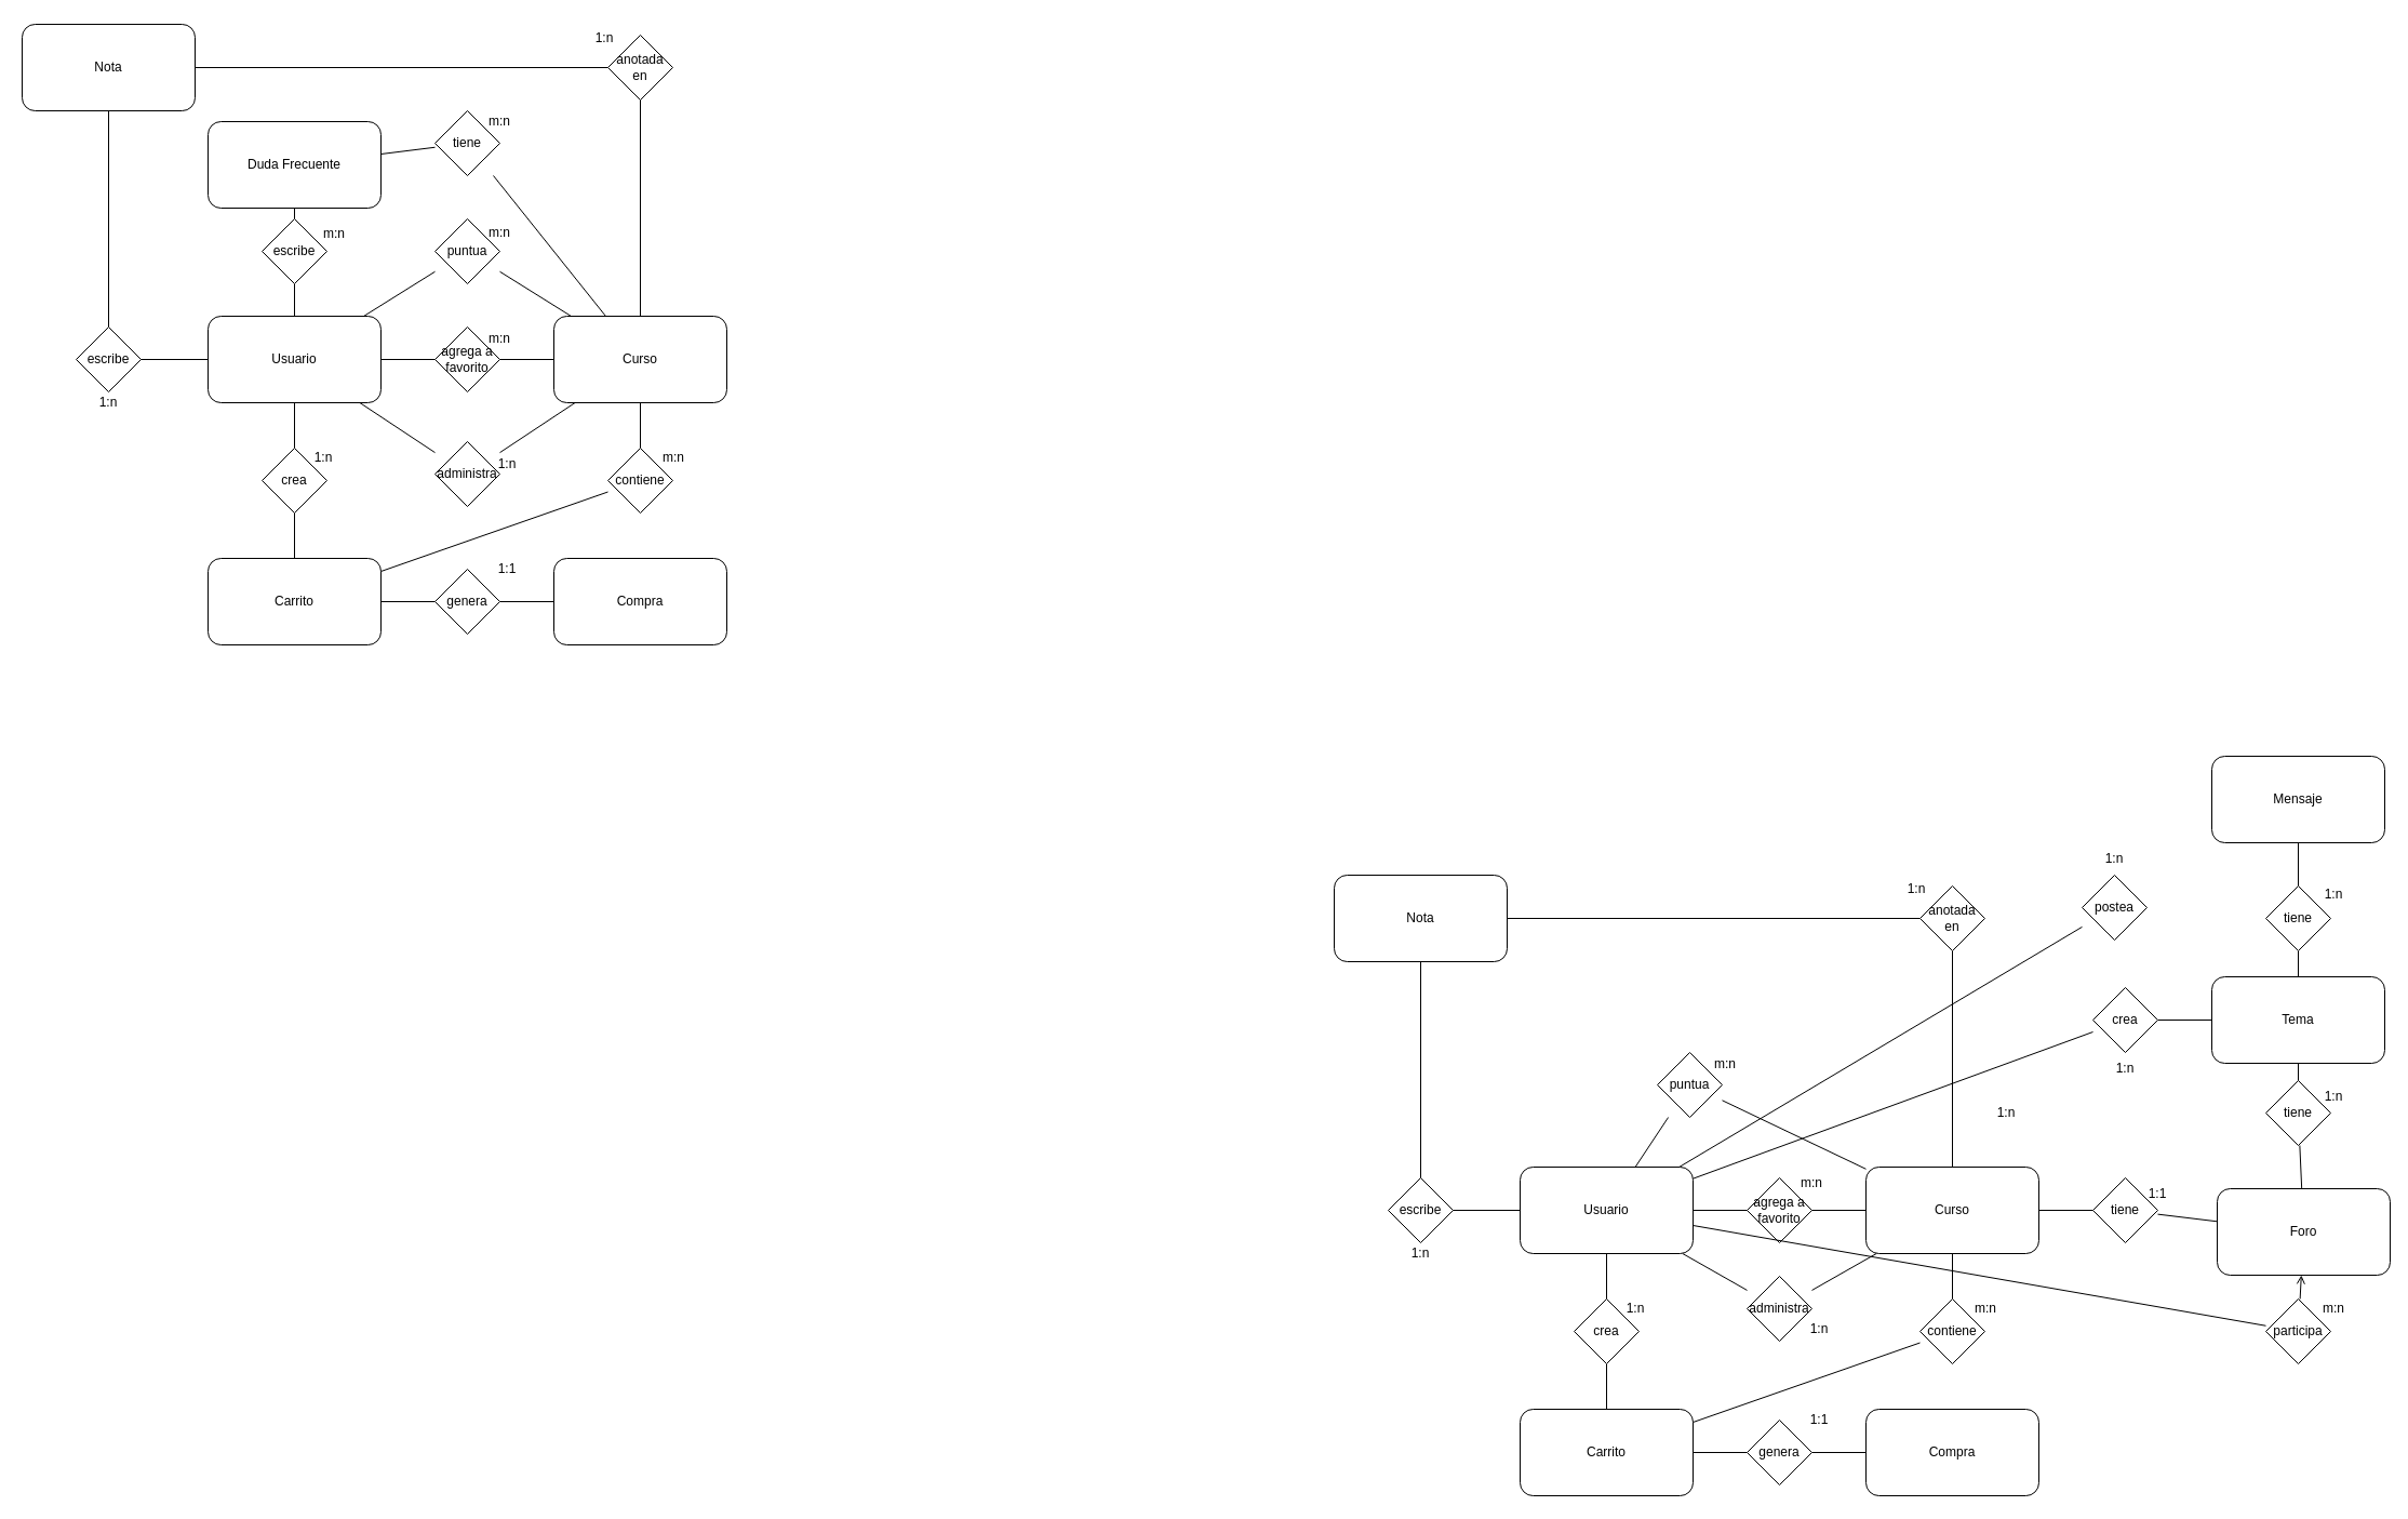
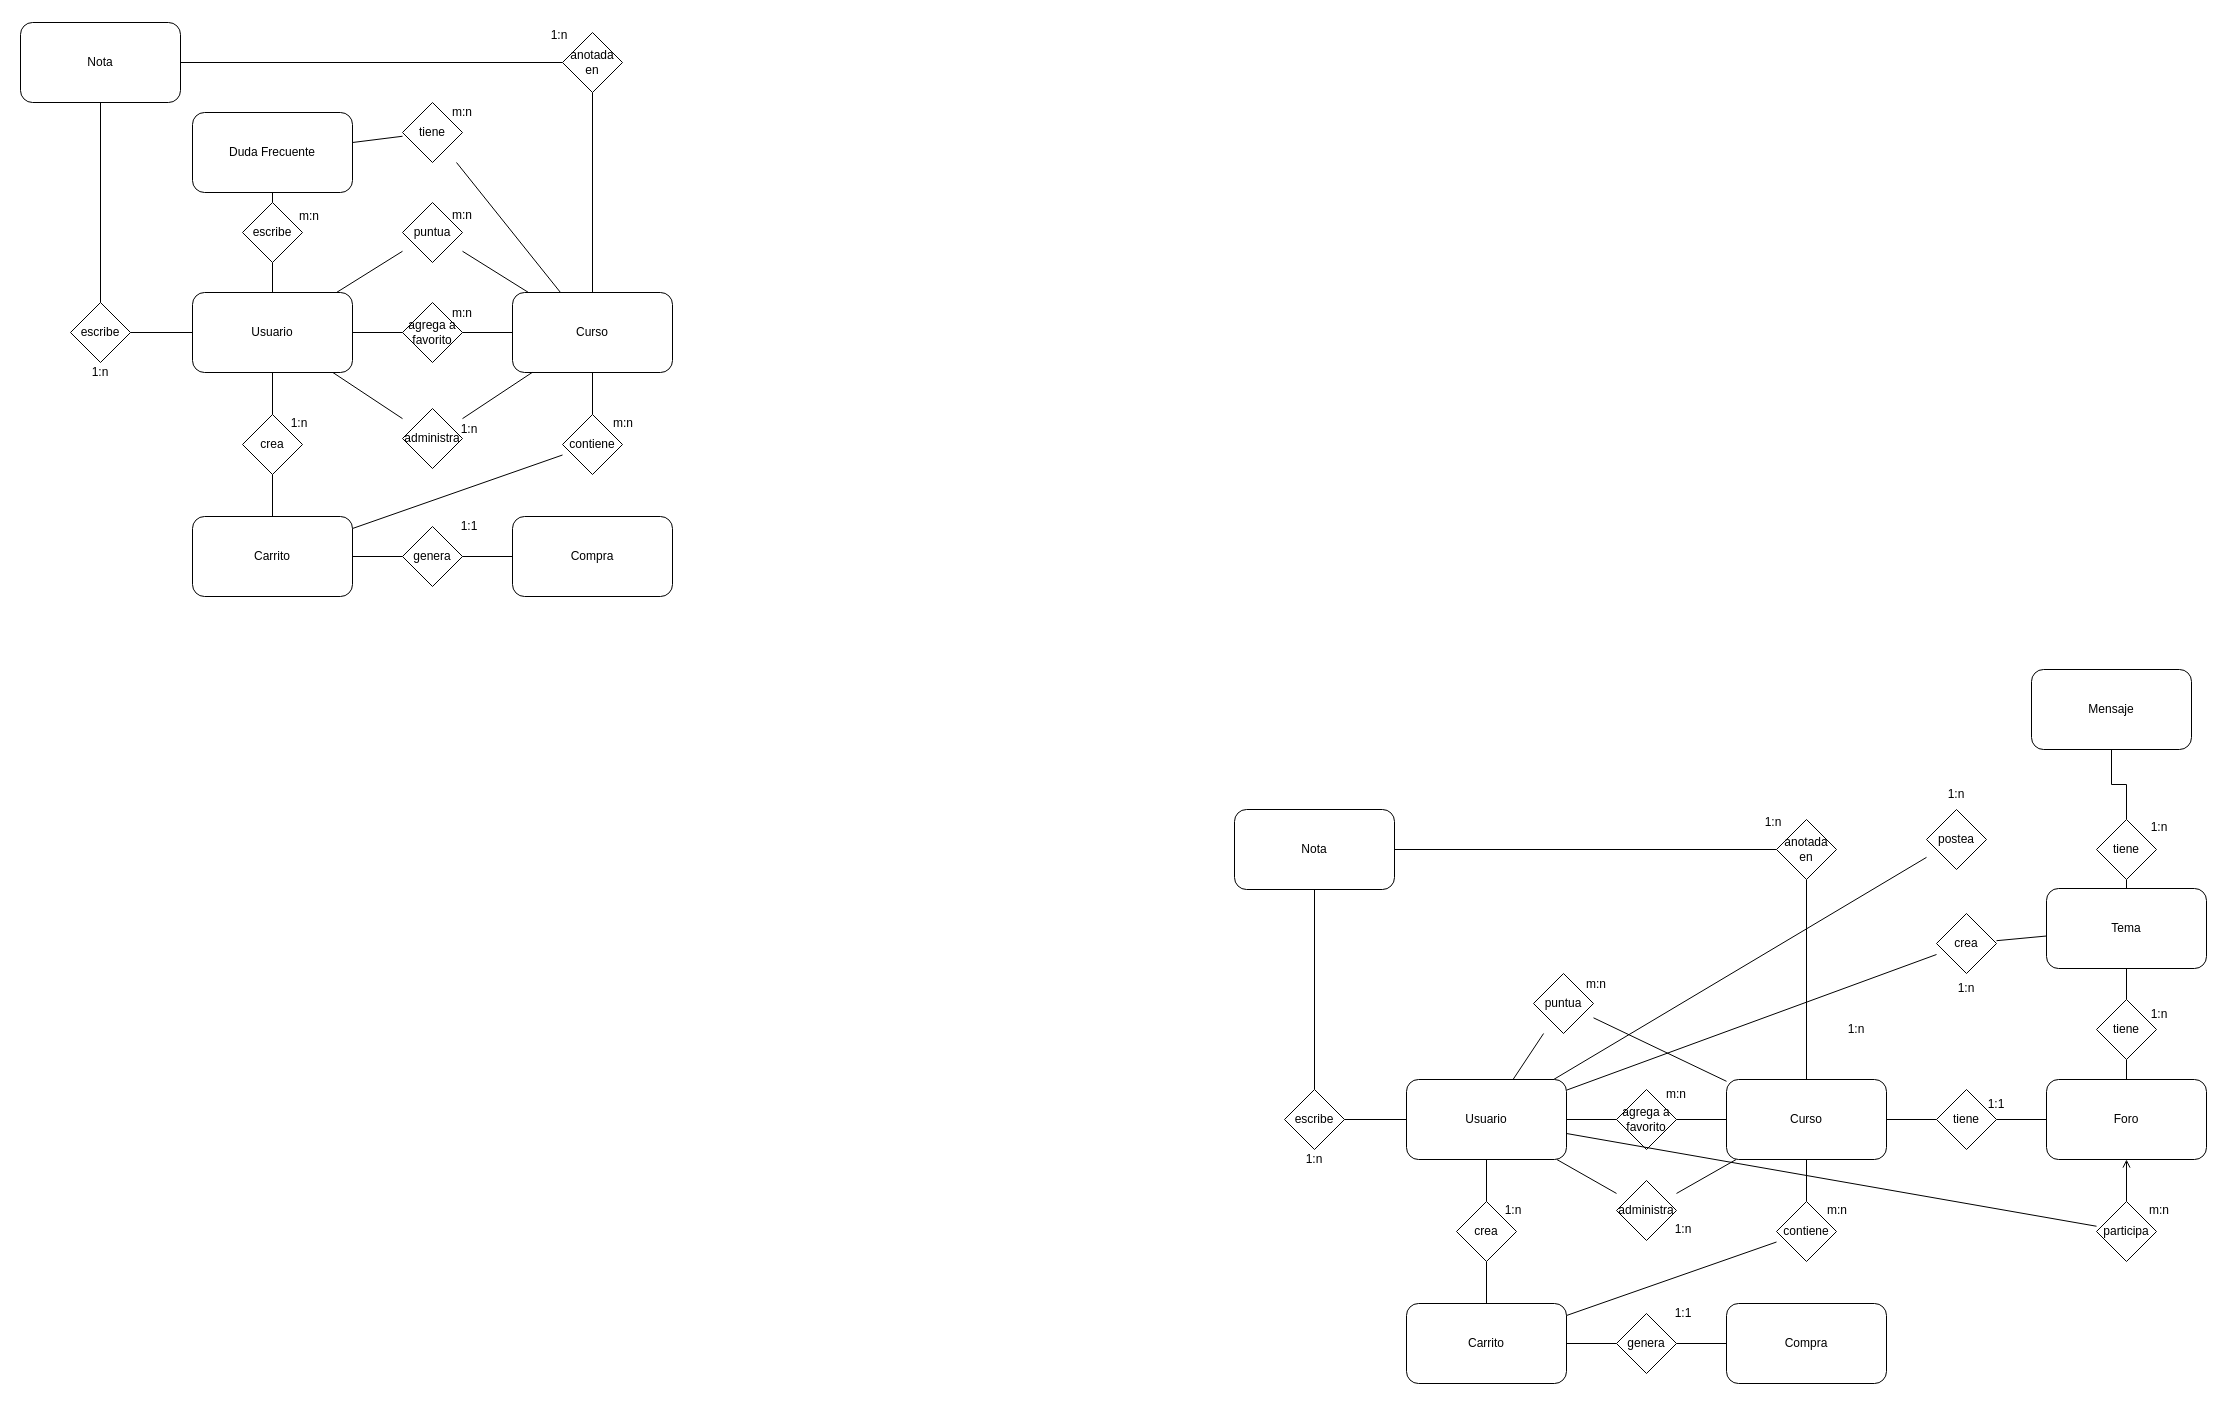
- <mxCell id="101" value="Mensaje" style="shape=rectangle;whiteSpace=wrap;html=1;rounded=1;" vertex="1" parent="1"><mxGeometry x="2046" y="699" width="160" height="80" as="geometry" /></mxCell>
+ <mxCell id="101" value="Mensaje" style="shape=rectangle;whiteSpace=wrap;html=1;rounded=1;" vertex="1" parent="1"><mxGeometry x="2031" y="669" width="160" height="80" as="geometry" /></mxCell>
- <mxCell id="96" value="Tema" style="shape=rectangle;whiteSpace=wrap;html=1;rounded=1;" vertex="1" parent="1"><mxGeometry x="2046" y="903" width="160" height="80" as="geometry" /></mxCell>
+ <mxCell id="96" value="Tema" style="shape=rectangle;whiteSpace=wrap;html=1;rounded=1;" vertex="1" parent="1"><mxGeometry x="2046" y="888" width="160" height="80" as="geometry" /></mxCell>
- <mxCell id="58" value="Foro" style="shape=rectangle;whiteSpace=wrap;html=1;rounded=1;" vertex="1" parent="1"><mxGeometry x="2051" y="1099" width="160" height="80" as="geometry" /></mxCell>
+ <mxCell id="58" value="Foro" style="shape=rectangle;whiteSpace=wrap;html=1;rounded=1;" vertex="1" parent="1"><mxGeometry x="2046" y="1079" width="160" height="80" as="geometry" /></mxCell>
